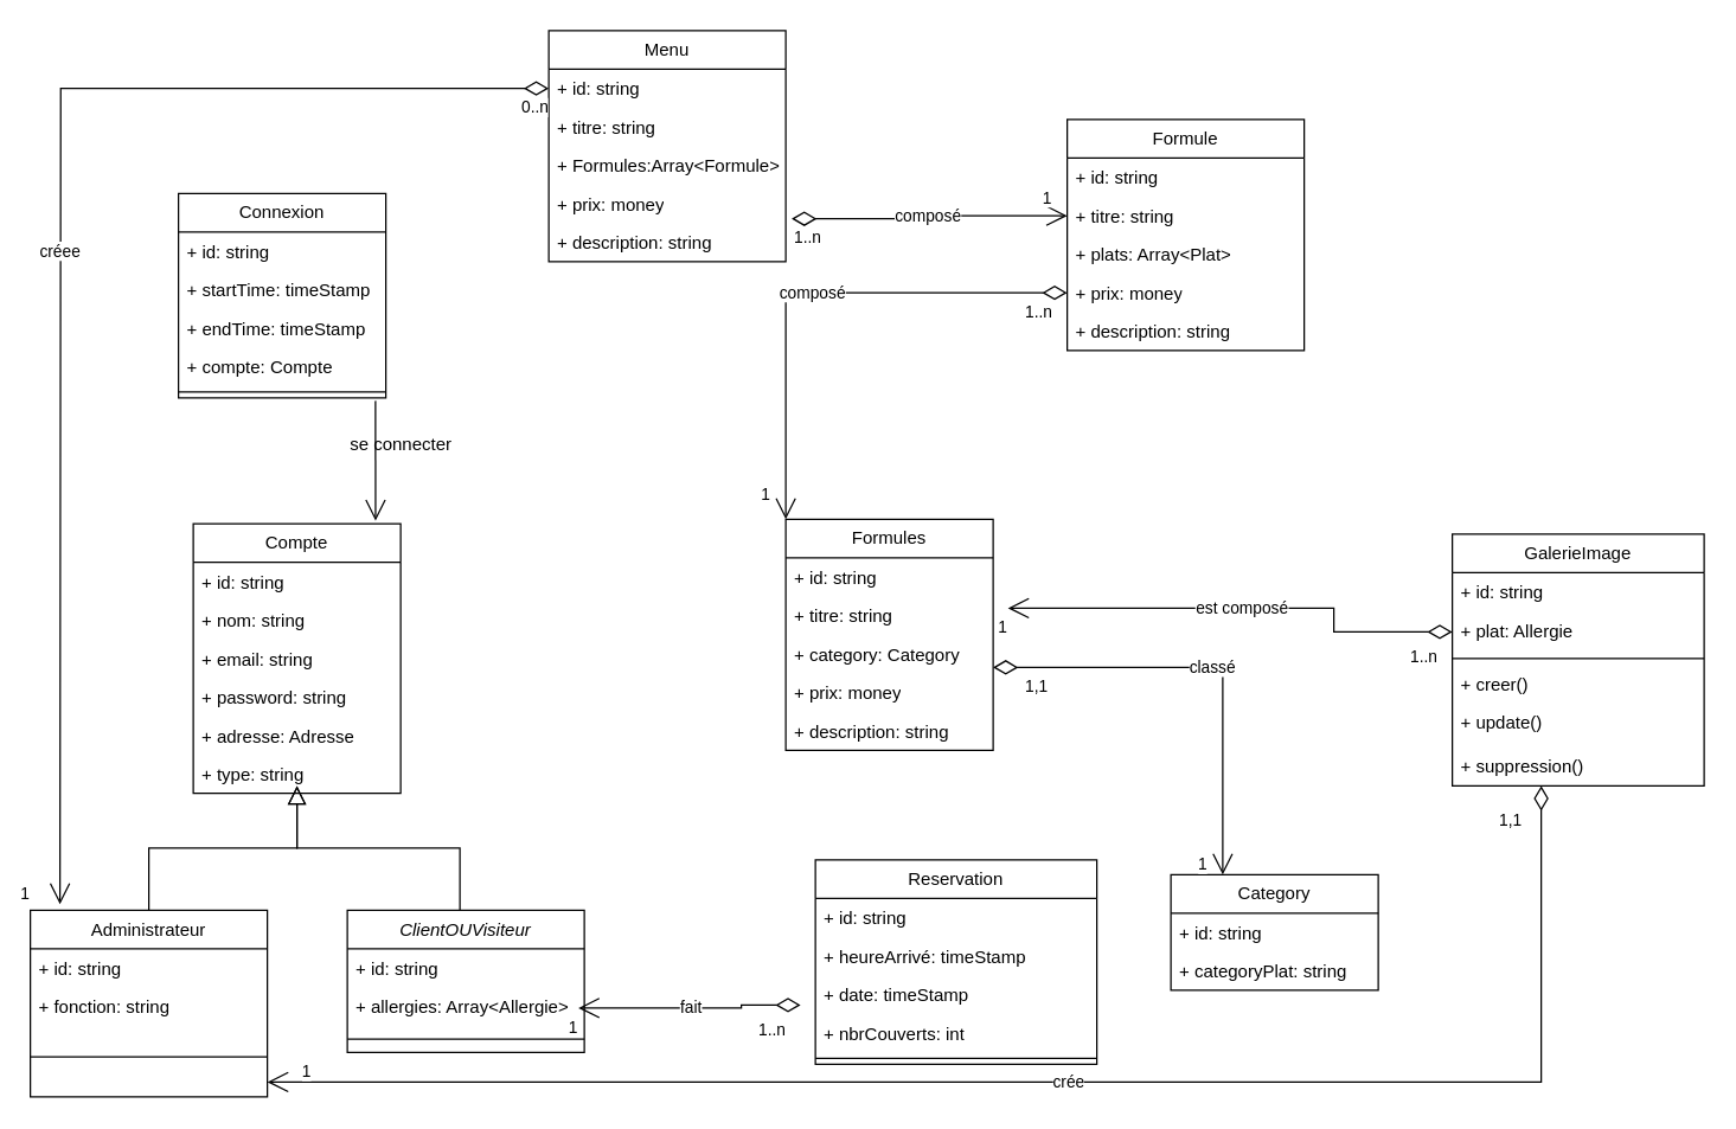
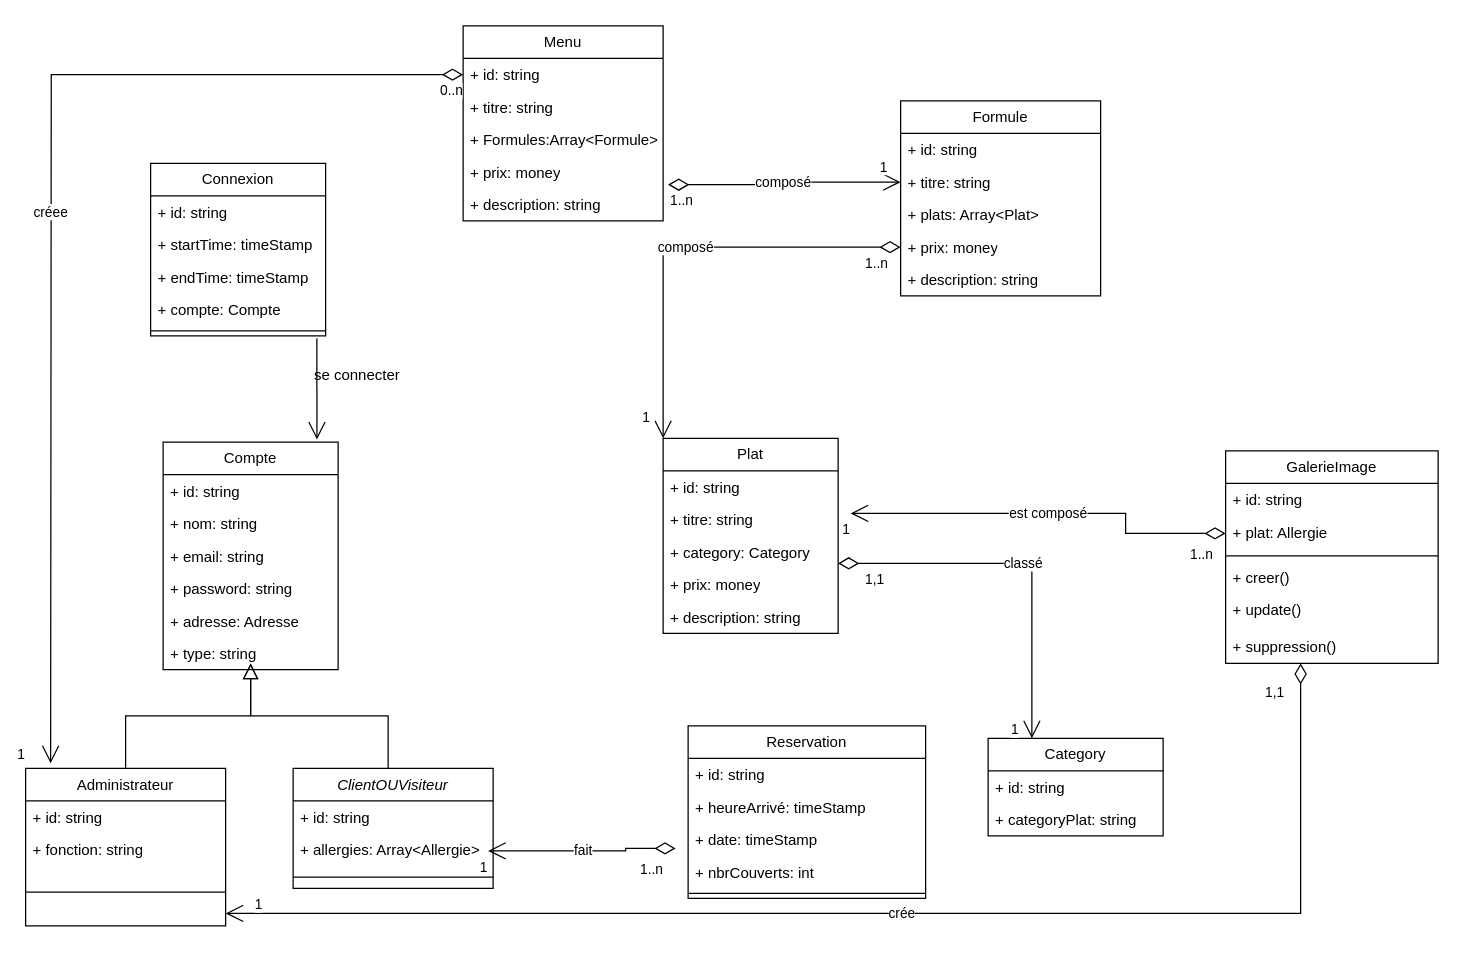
- <mxCell id="77" value="se connecter" style="text;html=1;align=center;verticalAlign=middle;resizable=0;points=[];autosize=1;strokeColor=none;fillColor=none;" parent="1" vertex="1"><mxGeometry x="225" y="285" width="90" height="30" as="geometry" /></mxCell>
+ <mxCell id="77" value="se connecter" style="text;html=1;align=center;verticalAlign=middle;resizable=0;points=[];autosize=1;strokeColor=none;fillColor=none;" parent="1" vertex="1"><mxGeometry x="240" y="285" width="90" height="30" as="geometry" /></mxCell>
- <mxCell id="31" value="Formules" style="swimlane;fontStyle=0;childLayout=stackLayout;horizontal=1;startSize=26;fillColor=none;horizontalStack=0;resizeParent=1;resizeParentMax=0;resizeLast=0;collapsible=1;marginBottom=0;whiteSpace=wrap;html=1;" parent="1" vertex="1"><mxGeometry x="530" y="350" width="140" height="156" as="geometry" /></mxCell>
+ <mxCell id="31" value="Plat" style="swimlane;fontStyle=0;childLayout=stackLayout;horizontal=1;startSize=26;fillColor=none;horizontalStack=0;resizeParent=1;resizeParentMax=0;resizeLast=0;collapsible=1;marginBottom=0;whiteSpace=wrap;html=1;" parent="1" vertex="1"><mxGeometry x="530" y="350" width="140" height="156" as="geometry" /></mxCell>
